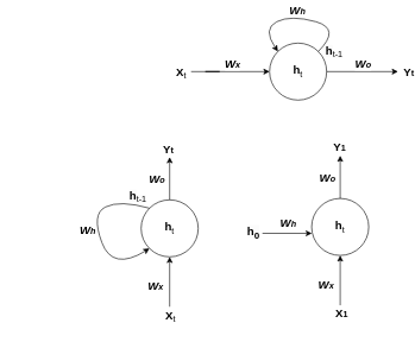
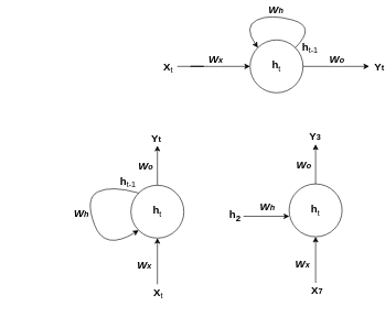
- <mxCell id="31" value="&lt;b&gt;&lt;font style=&quot;font-size: 16px;&quot;&gt;Y&lt;/font&gt;&lt;font style=&quot;font-size: 12px;&quot;&gt;1&lt;/font&gt;&lt;/b&gt;" style="edgeLabel;html=1;align=center;verticalAlign=middle;resizable=0;points=[];" vertex="1" connectable="0" parent="1"><mxGeometry x="490" y="458" as="geometry"><mxPoint x="-16" y="-254" as="offset" /></mxGeometry></mxCell>
+ <mxCell id="31" value="&lt;b&gt;&lt;font style=&quot;font-size: 16px;&quot;&gt;Y&lt;/font&gt;&lt;font style=&quot;font-size: 12px;&quot;&gt;3&lt;/font&gt;&lt;/b&gt;" style="edgeLabel;html=1;align=center;verticalAlign=middle;resizable=0;points=[];" vertex="1" connectable="0" parent="1"><mxGeometry x="490" y="458" as="geometry"><mxPoint x="-16" y="-254" as="offset" /></mxGeometry></mxCell>
- <mxCell id="23" value="&lt;b style=&quot;border-color: var(--border-color); color: rgb(0, 0, 0); font-family: Helvetica; font-size: 16px; font-style: normal; font-variant-ligatures: normal; font-variant-caps: normal; letter-spacing: normal; orphans: 2; text-align: center; text-indent: 0px; text-transform: none; widows: 2; word-spacing: 0px; -webkit-text-stroke-width: 0px; background-color: rgb(251, 251, 251); text-decoration-thickness: initial; text-decoration-style: initial; text-decoration-color: initial;&quot;&gt;h&lt;sub&gt;0&lt;/sub&gt;&lt;/b&gt;" style="text;whiteSpace=wrap;html=1;" vertex="1" parent="1"><mxGeometry x="344" y="308" width="30" height="30" as="geometry" /></mxCell>
+ <mxCell id="23" value="&lt;b style=&quot;border-color: var(--border-color); color: rgb(0, 0, 0); font-family: Helvetica; font-size: 16px; font-style: normal; font-variant-ligatures: normal; font-variant-caps: normal; letter-spacing: normal; orphans: 2; text-align: center; text-indent: 0px; text-transform: none; widows: 2; word-spacing: 0px; -webkit-text-stroke-width: 0px; background-color: rgb(251, 251, 251); text-decoration-thickness: initial; text-decoration-style: initial; text-decoration-color: initial;&quot;&gt;h&lt;sub&gt;2&lt;/sub&gt;&lt;/b&gt;" style="text;whiteSpace=wrap;html=1;" vertex="1" parent="1"><mxGeometry x="344" y="308" width="30" height="30" as="geometry" /></mxCell>
- <mxCell id="29" value="&lt;b&gt;&lt;font style=&quot;font-size: 16px;&quot;&gt;X&lt;/font&gt;&lt;font style=&quot;font-size: 12px;&quot;&gt;1&lt;/font&gt;&lt;/b&gt;" style="edgeLabel;html=1;align=center;verticalAlign=middle;resizable=0;points=[];" vertex="1" connectable="0" parent="1"><mxGeometry x="484" y="442" as="geometry"><mxPoint x="-7" y="-4" as="offset" /></mxGeometry></mxCell>
+ <mxCell id="29" value="&lt;b&gt;&lt;font style=&quot;font-size: 16px;&quot;&gt;X&lt;/font&gt;&lt;font style=&quot;font-size: 12px;&quot;&gt;7&lt;/font&gt;&lt;/b&gt;" style="edgeLabel;html=1;align=center;verticalAlign=middle;resizable=0;points=[];" vertex="1" connectable="0" parent="1"><mxGeometry x="484" y="442" as="geometry"><mxPoint x="-7" y="-4" as="offset" /></mxGeometry></mxCell>
